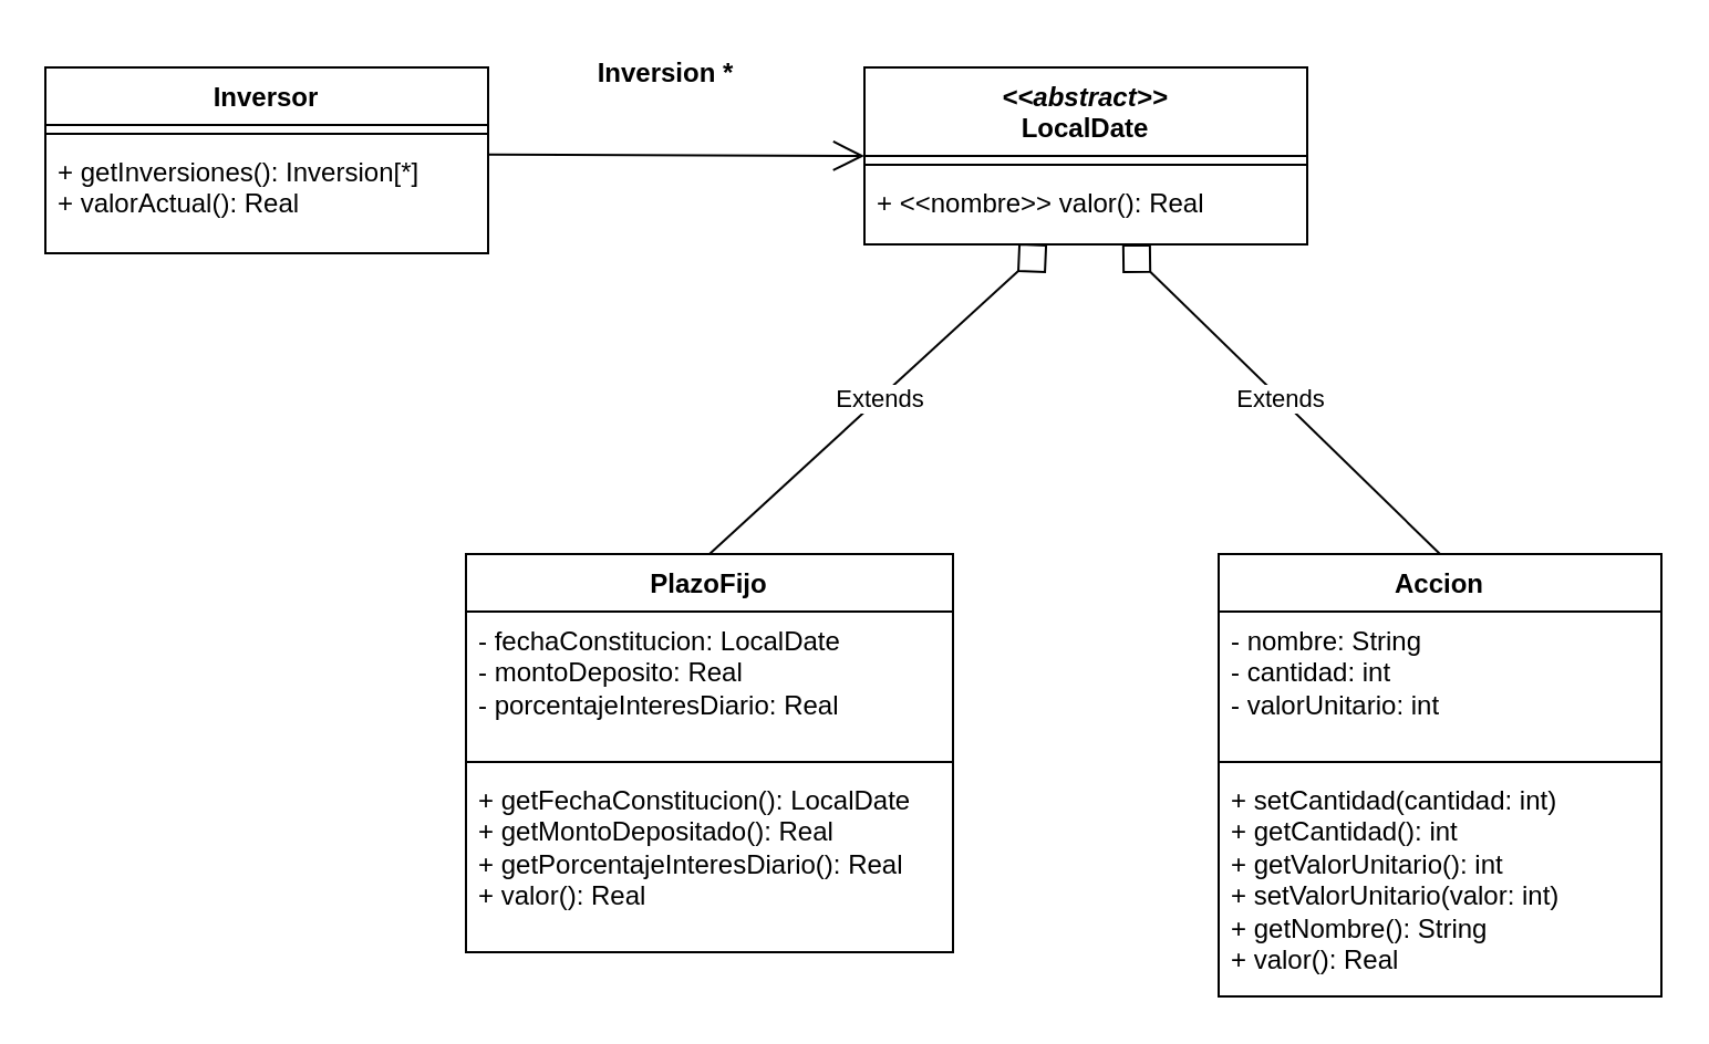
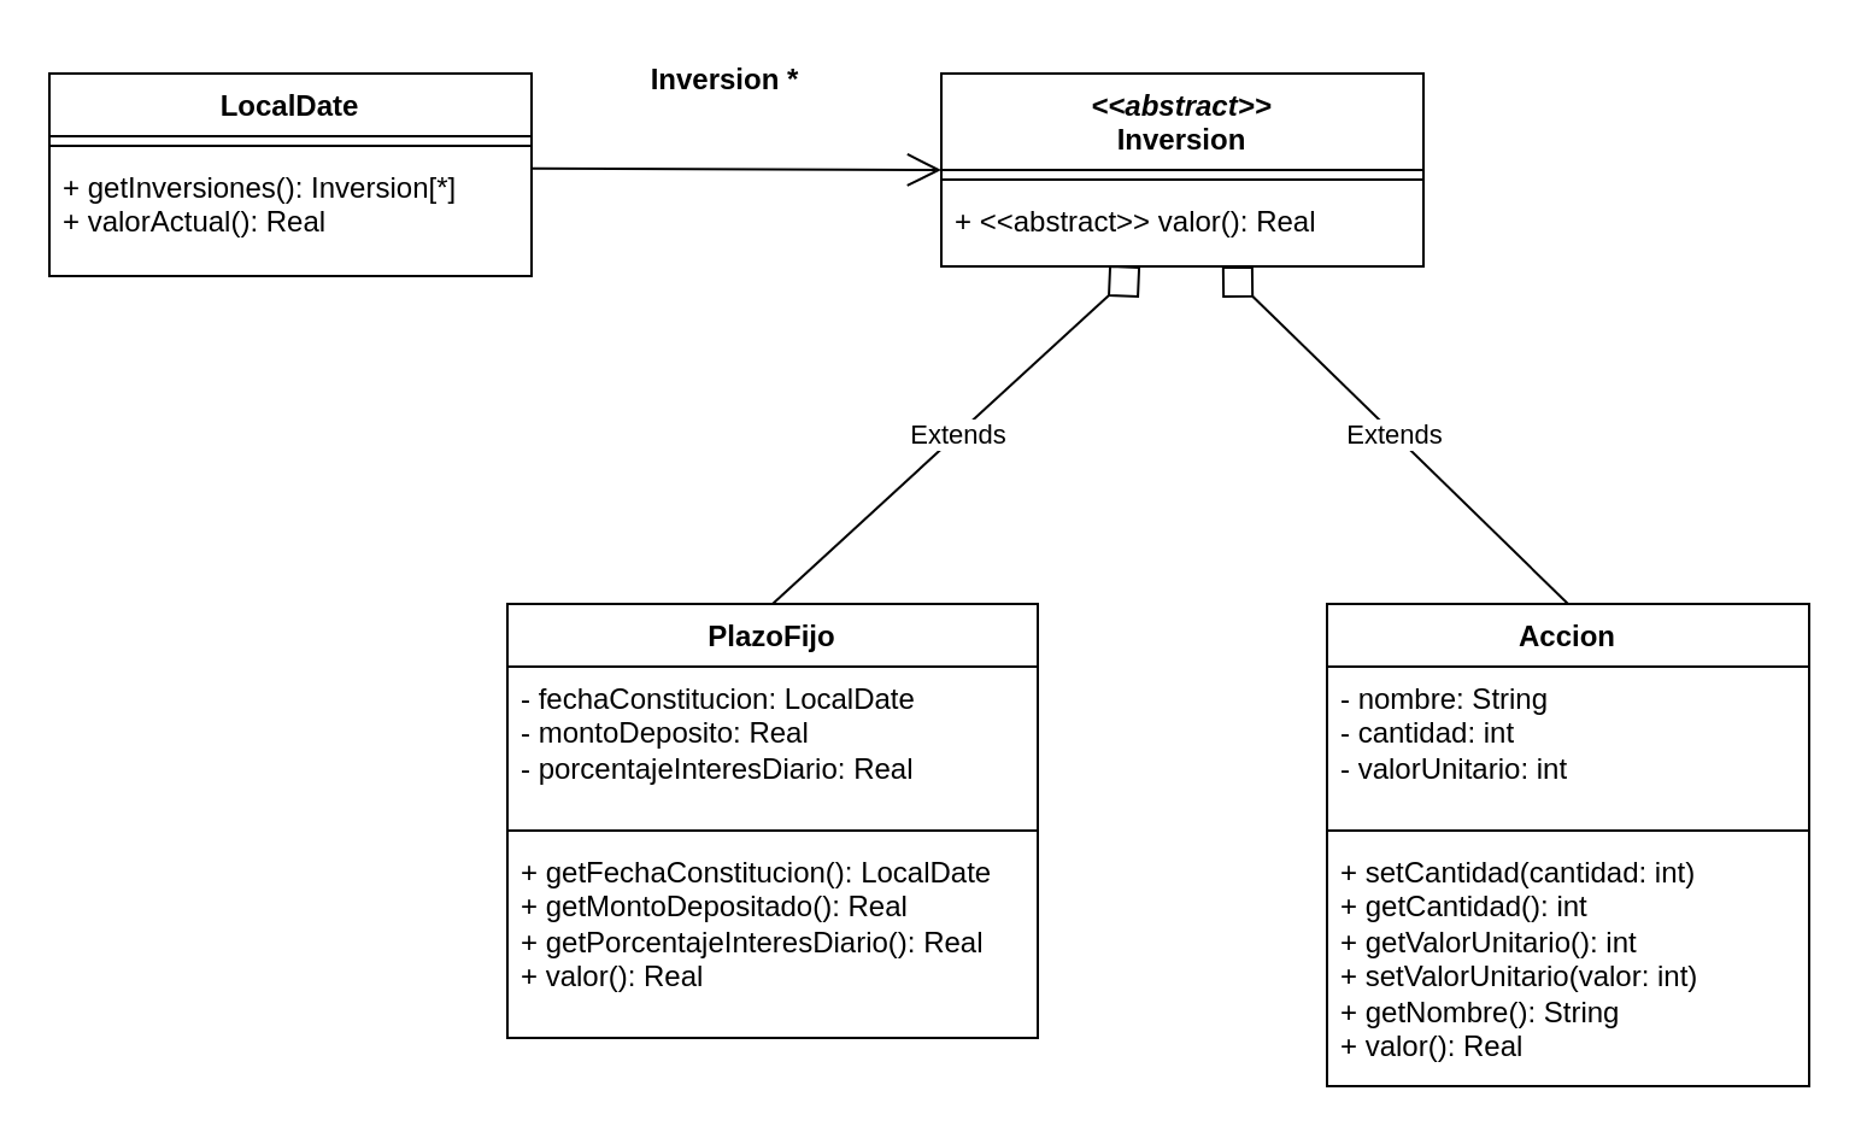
- <mxCell id="2" value="Inversor" style="swimlane;fontStyle=1;align=center;verticalAlign=top;childLayout=stackLayout;horizontal=1;startSize=26;horizontalStack=0;resizeParent=1;resizeParentMax=0;resizeLast=0;collapsible=1;marginBottom=0;whiteSpace=wrap;html=1;" parent="1" vertex="1"><mxGeometry x="20" y="30" width="200" height="84" as="geometry" /></mxCell>
+ <mxCell id="2" value="LocalDate" style="swimlane;fontStyle=1;align=center;verticalAlign=top;childLayout=stackLayout;horizontal=1;startSize=26;horizontalStack=0;resizeParent=1;resizeParentMax=0;resizeLast=0;collapsible=1;marginBottom=0;whiteSpace=wrap;html=1;" parent="1" vertex="1"><mxGeometry x="20" y="30" width="200" height="84" as="geometry" /></mxCell>
- <mxCell id="5" value="&lt;i&gt;&amp;lt;&amp;lt;abstract&amp;gt;&amp;gt;&lt;/i&gt;&lt;br&gt;LocalDate" style="swimlane;fontStyle=1;align=center;verticalAlign=top;childLayout=stackLayout;horizontal=1;startSize=40;horizontalStack=0;resizeParent=1;resizeParentMax=0;resizeLast=0;collapsible=1;marginBottom=0;whiteSpace=wrap;html=1;" parent="1" vertex="1"><mxGeometry x="390" y="30" width="200" height="80" as="geometry" /></mxCell>
+ <mxCell id="5" value="&lt;i&gt;&amp;lt;&amp;lt;abstract&amp;gt;&amp;gt;&lt;/i&gt;&lt;br&gt;Inversion" style="swimlane;fontStyle=1;align=center;verticalAlign=top;childLayout=stackLayout;horizontal=1;startSize=40;horizontalStack=0;resizeParent=1;resizeParentMax=0;resizeLast=0;collapsible=1;marginBottom=0;whiteSpace=wrap;html=1;" parent="1" vertex="1"><mxGeometry x="390" y="30" width="200" height="80" as="geometry" /></mxCell>
- <mxCell id="7" value="+ &amp;lt;&amp;lt;nombre&amp;gt;&amp;gt; valor(): Real" style="text;strokeColor=none;fillColor=none;align=left;verticalAlign=top;spacingLeft=4;spacingRight=4;overflow=hidden;rotatable=0;points=[[0,0.5],[1,0.5]];portConstraint=eastwest;whiteSpace=wrap;html=1;" parent="5" vertex="1"><mxGeometry y="48" width="200" height="32" as="geometry" /></mxCell>
+ <mxCell id="7" value="+ &amp;lt;&amp;lt;abstract&amp;gt;&amp;gt; valor(): Real" style="text;strokeColor=none;fillColor=none;align=left;verticalAlign=top;spacingLeft=4;spacingRight=4;overflow=hidden;rotatable=0;points=[[0,0.5],[1,0.5]];portConstraint=eastwest;whiteSpace=wrap;html=1;" parent="5" vertex="1"><mxGeometry y="48" width="200" height="32" as="geometry" /></mxCell>
